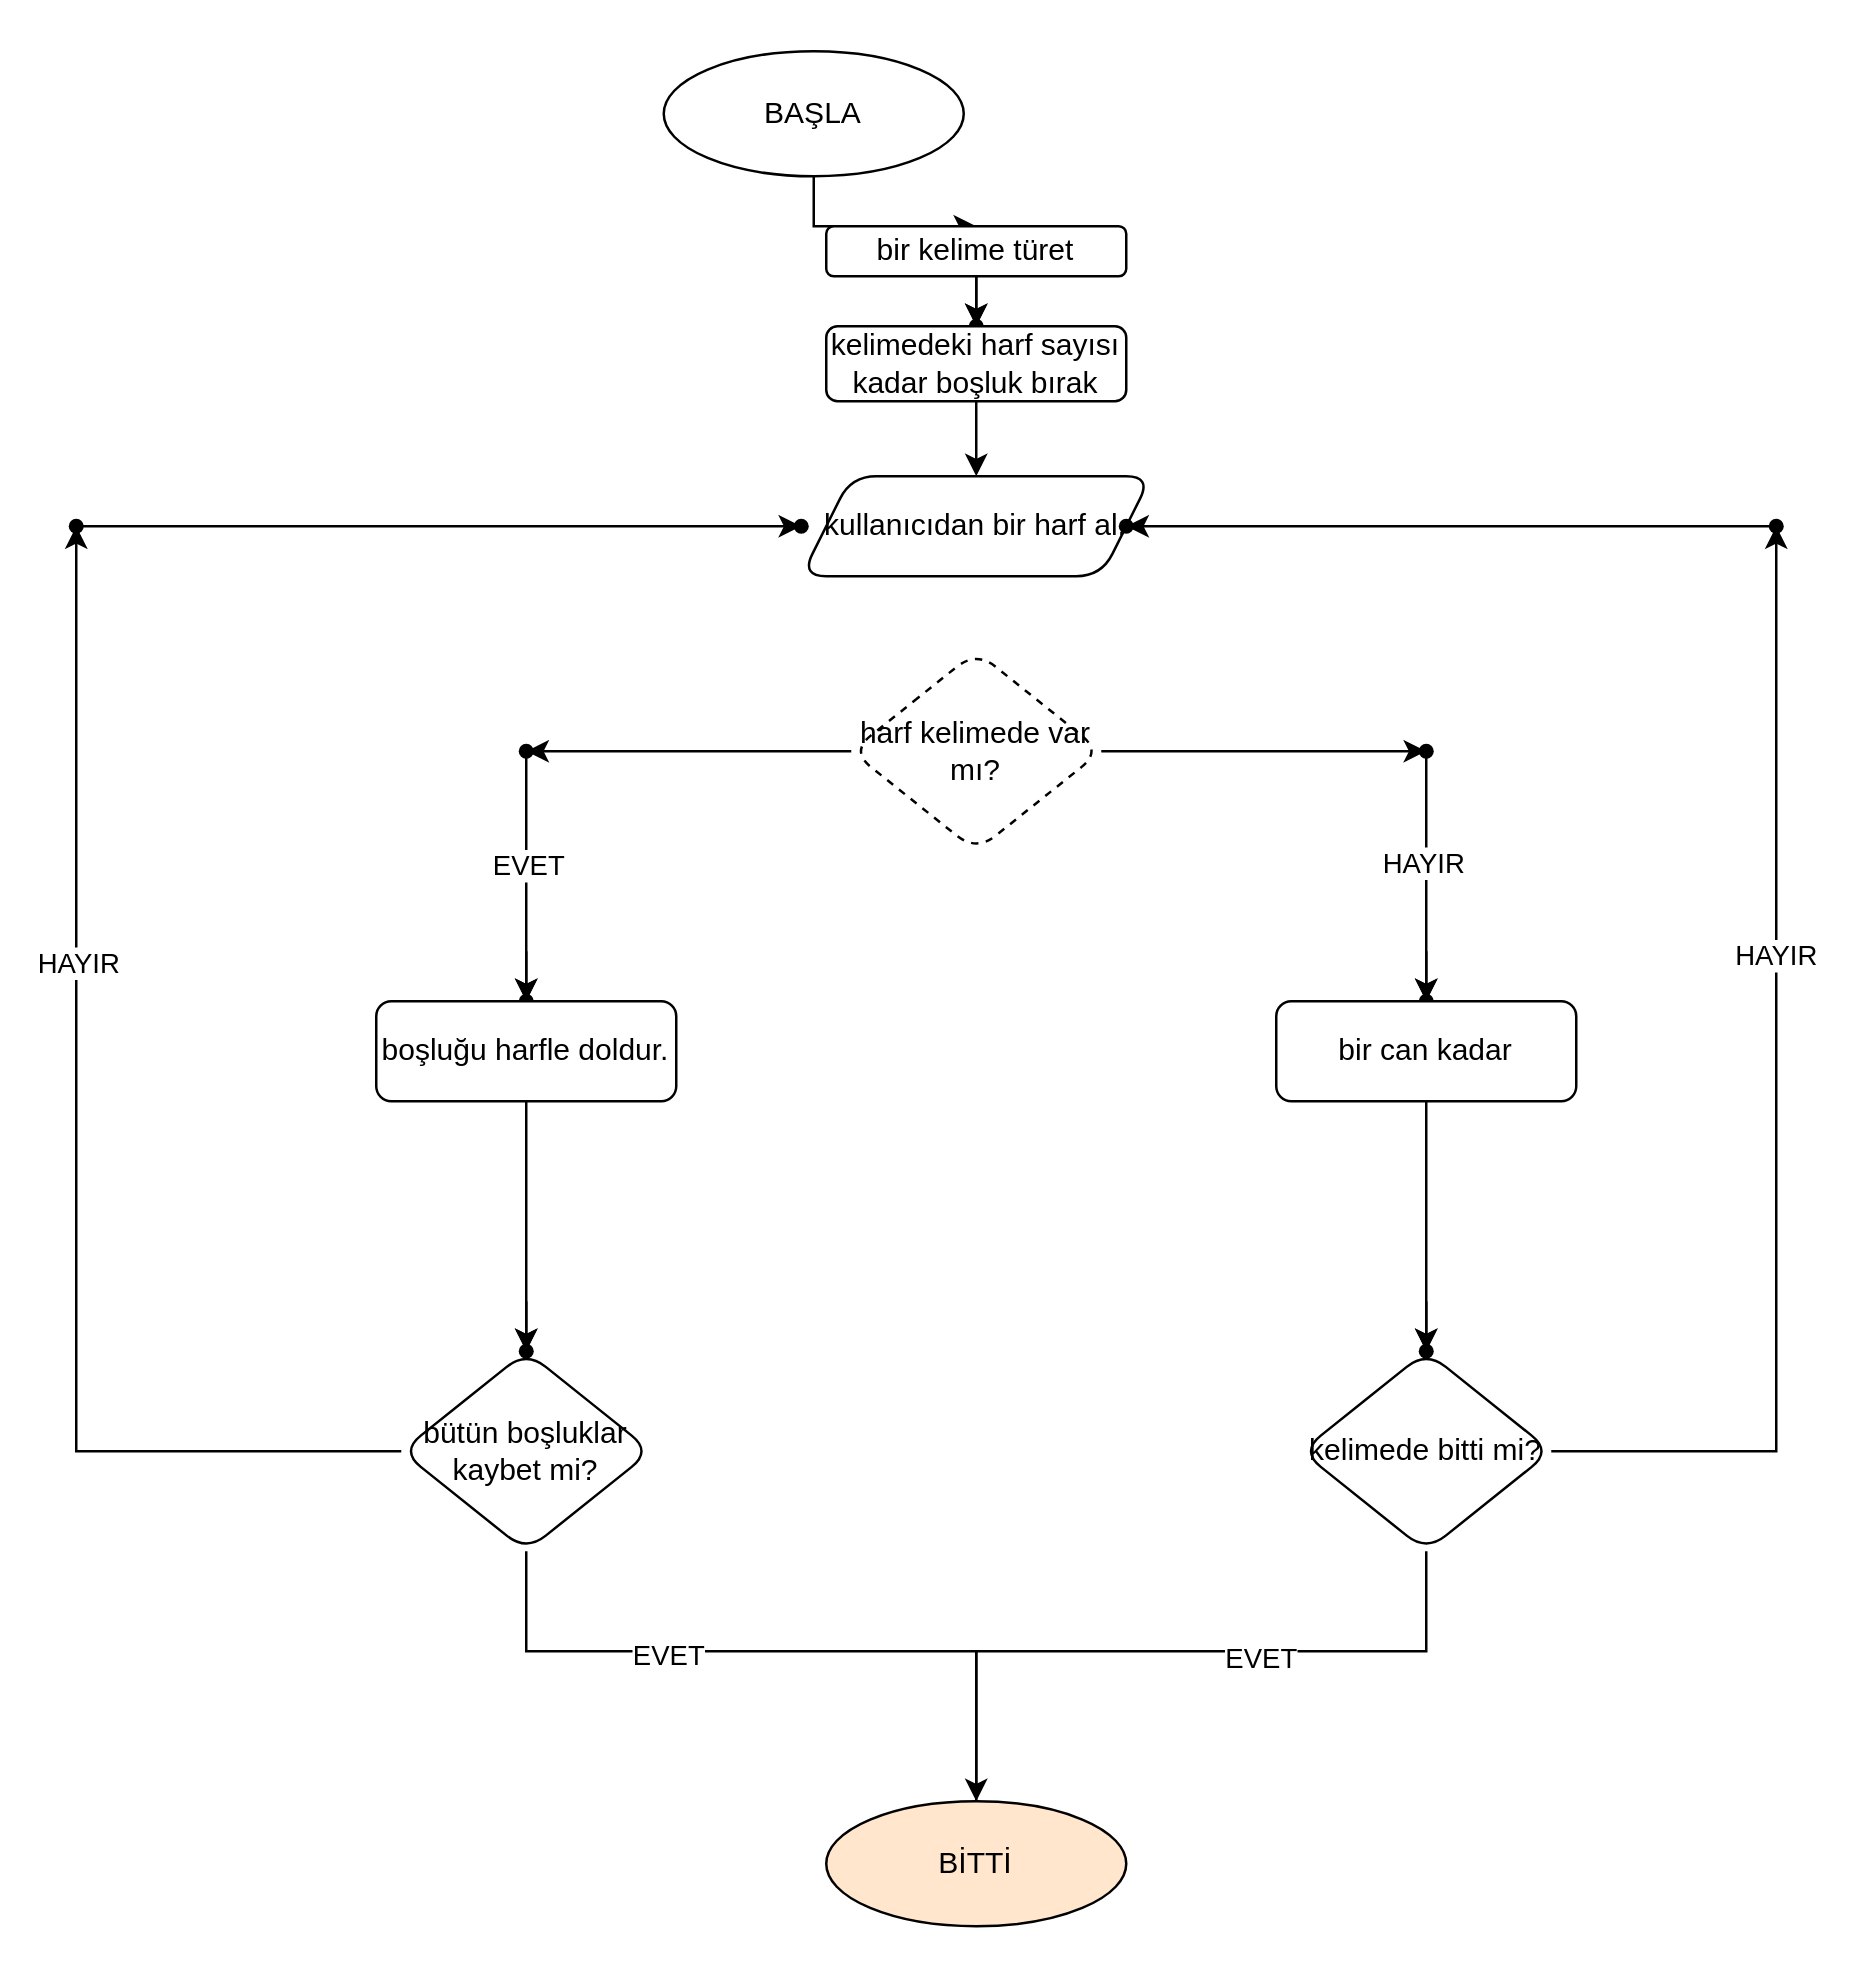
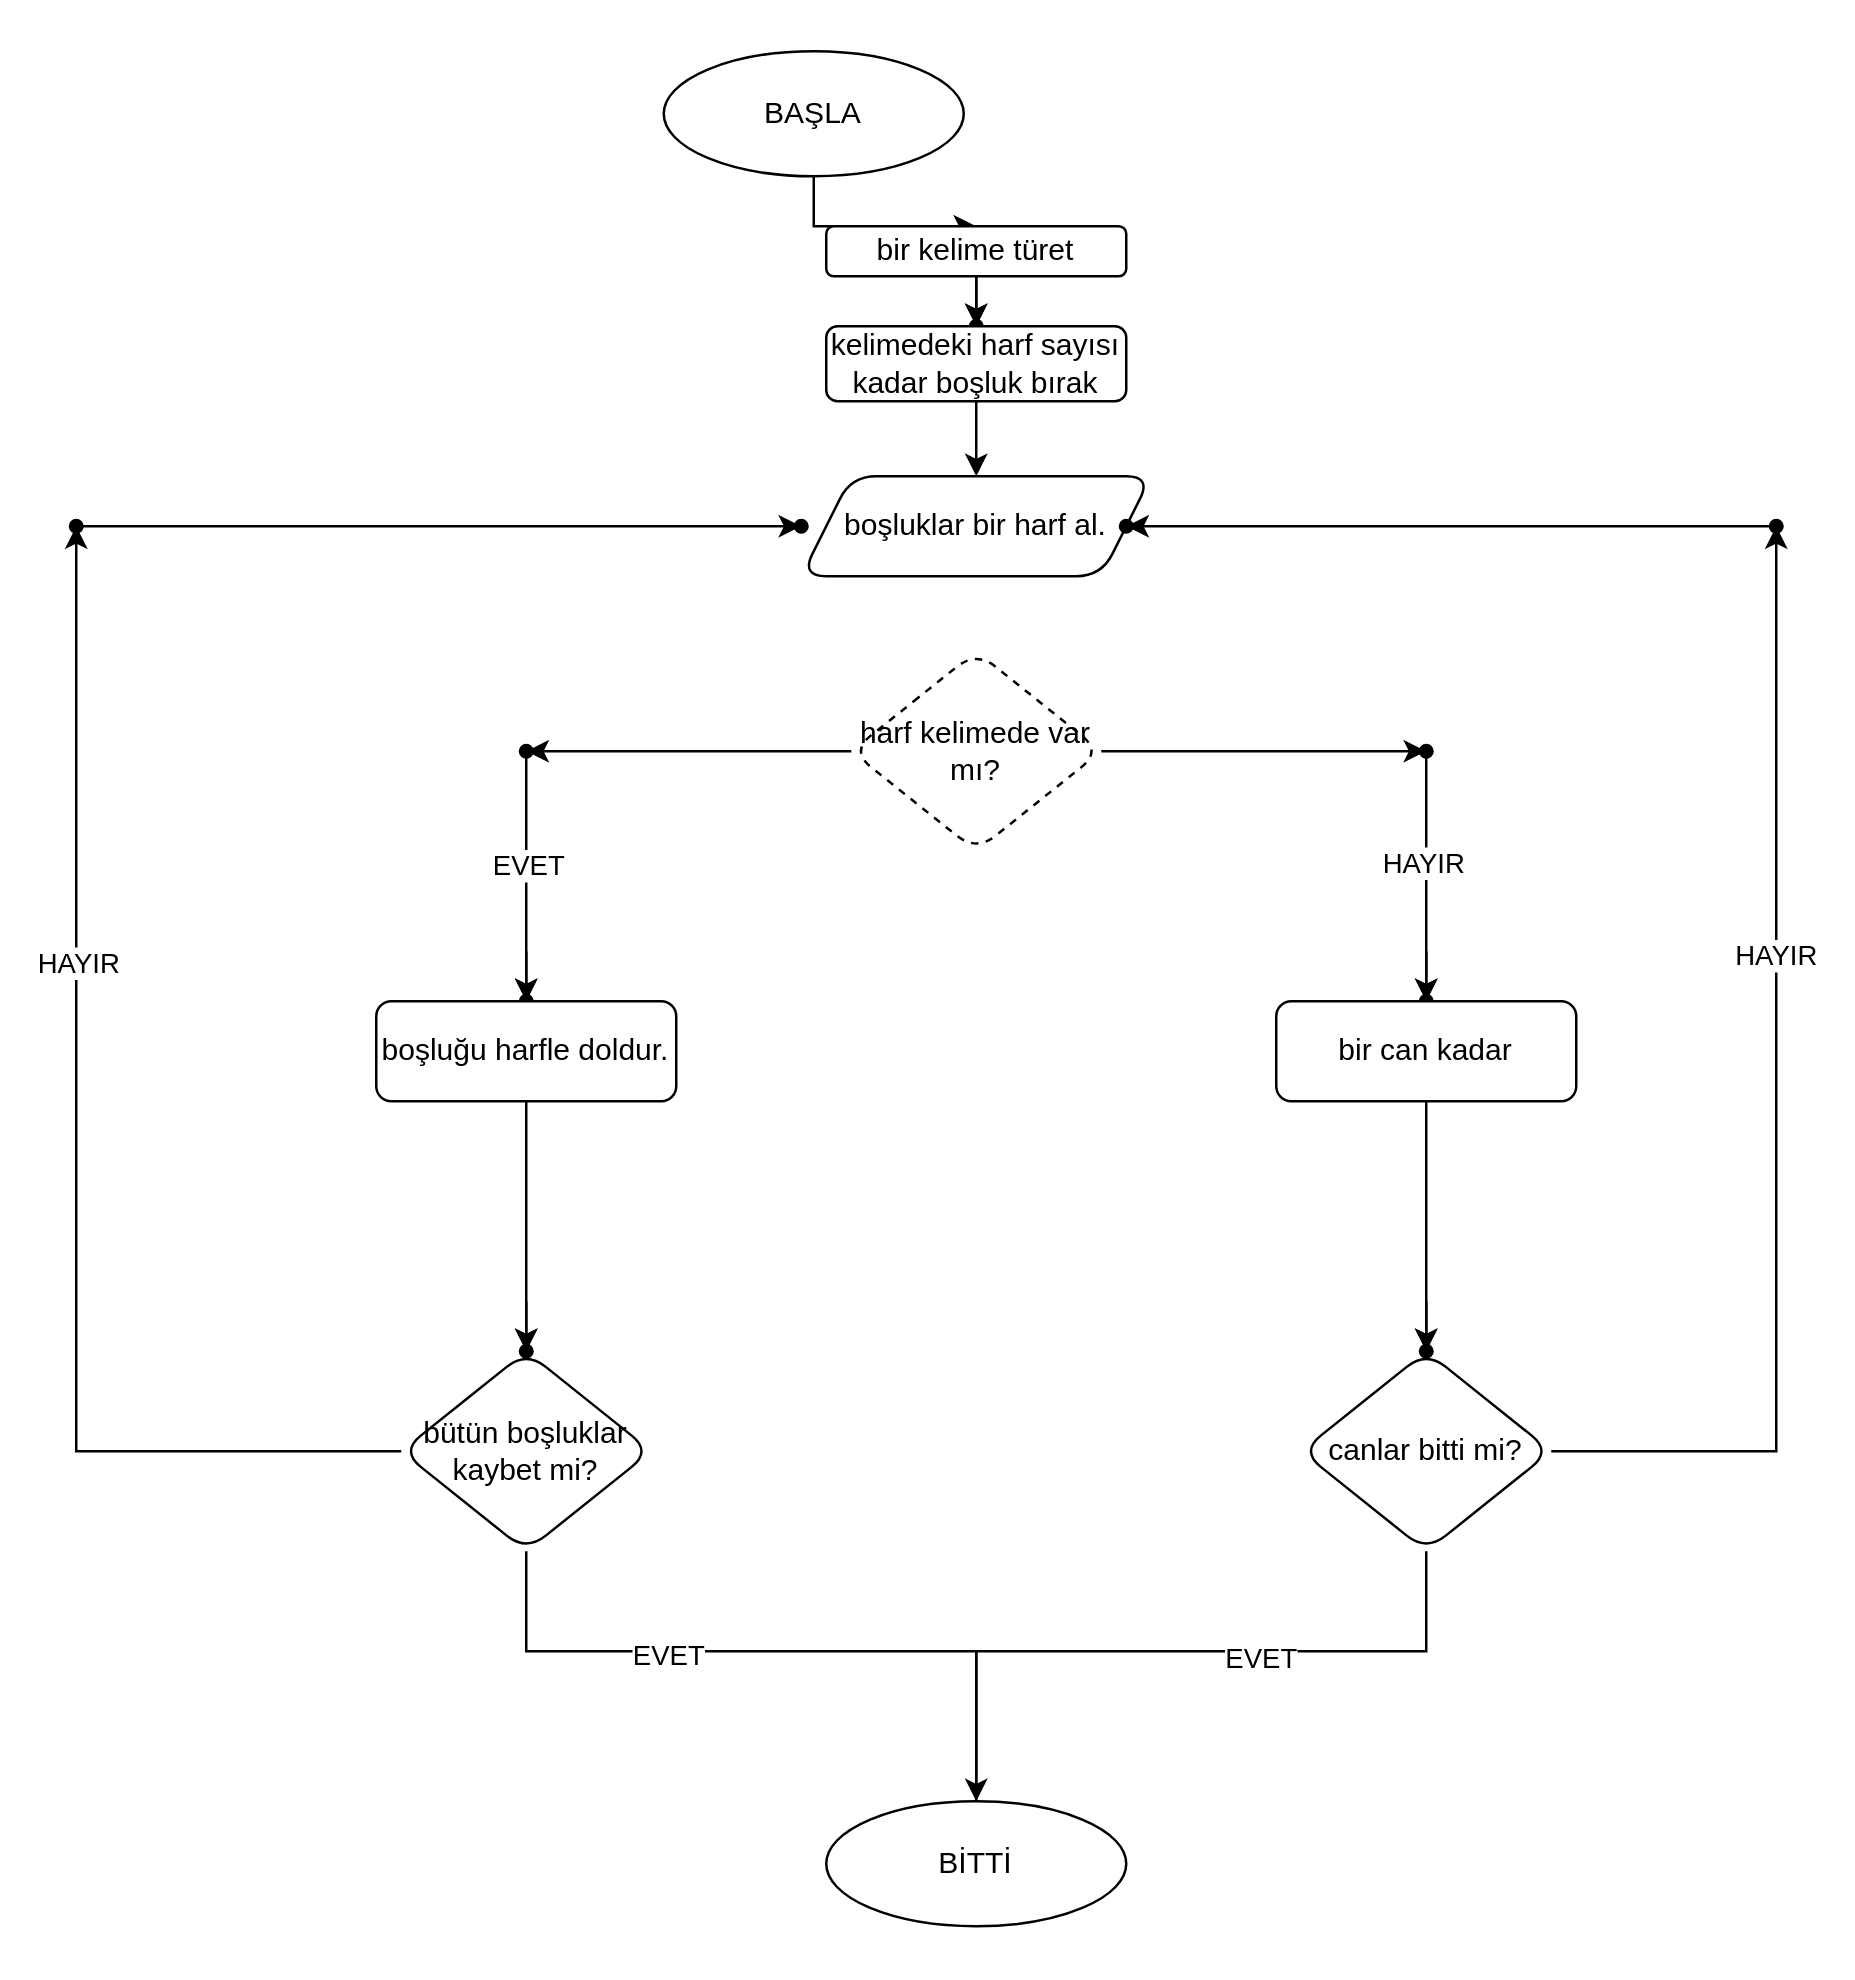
- <mxCell id="16" value="kullanıcıdan bir harf al." style="shape=parallelogram;perimeter=parallelogramPerimeter;whiteSpace=wrap;html=1;fixedSize=1;sketch=0;pointerEvents=1;rounded=1;" vertex="1" parent="1"><mxGeometry x="320" y="190" width="140" height="40" as="geometry" /></mxCell>
+ <mxCell id="16" value="boşluklar bir harf al." style="shape=parallelogram;perimeter=parallelogramPerimeter;whiteSpace=wrap;html=1;fixedSize=1;sketch=0;pointerEvents=1;rounded=1;" vertex="1" parent="1"><mxGeometry x="320" y="190" width="140" height="40" as="geometry" /></mxCell>
- <mxCell id="42" value="kelimede bitti mi?" style="rhombus;whiteSpace=wrap;html=1;sketch=0;pointerEvents=1;rounded=1;" vertex="1" parent="1"><mxGeometry x="520" y="540" width="100" height="80" as="geometry" /></mxCell>
+ <mxCell id="42" value="canlar bitti mi?" style="rhombus;whiteSpace=wrap;html=1;sketch=0;pointerEvents=1;rounded=1;" vertex="1" parent="1"><mxGeometry x="520" y="540" width="100" height="80" as="geometry" /></mxCell>
- <mxCell id="44" value="BİTTİ" style="ellipse;whiteSpace=wrap;html=1;fillColor=#ffe6cc;" vertex="1" parent="1"><mxGeometry x="330" y="720" width="120" height="50" as="geometry" /></mxCell>
+ <mxCell id="44" value="BİTTİ" style="ellipse;whiteSpace=wrap;html=1;" vertex="1" parent="1"><mxGeometry x="330" y="720" width="120" height="50" as="geometry" /></mxCell>
